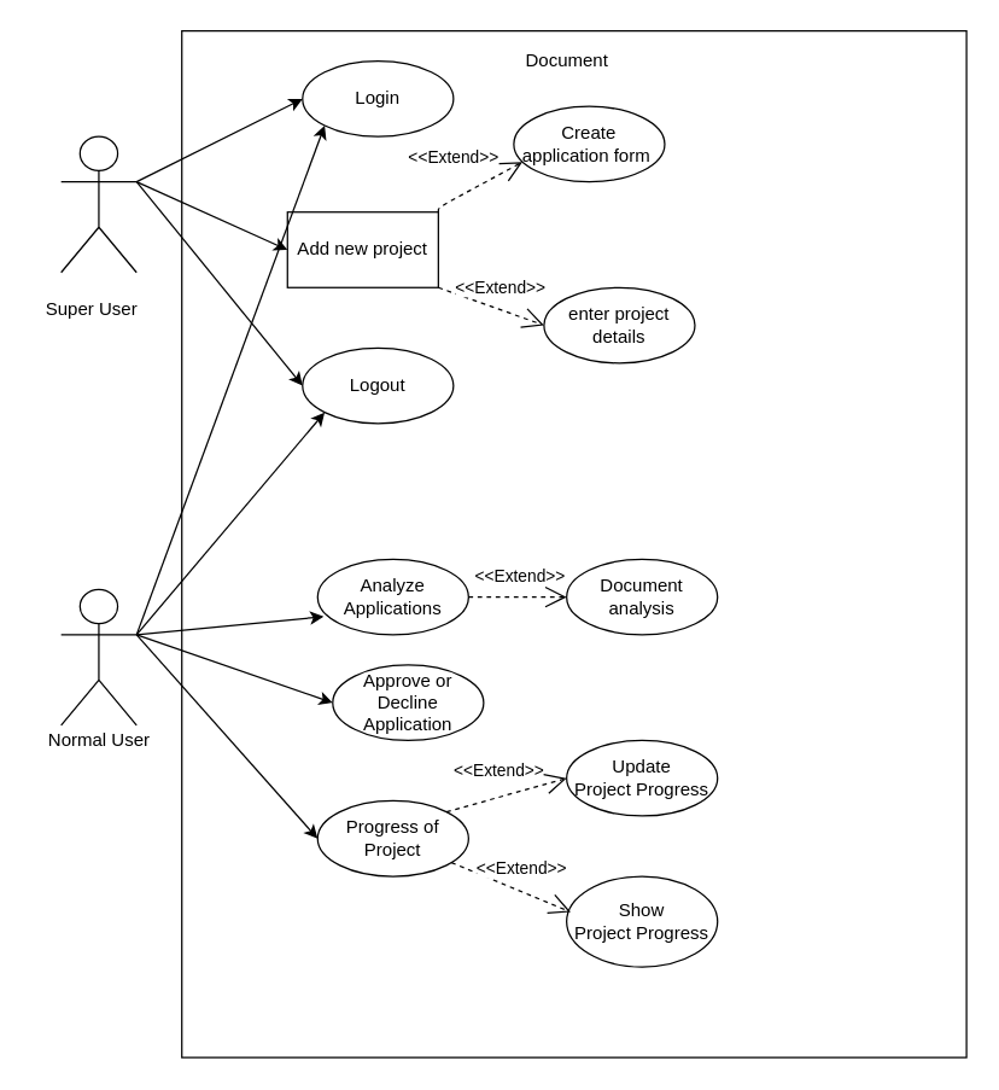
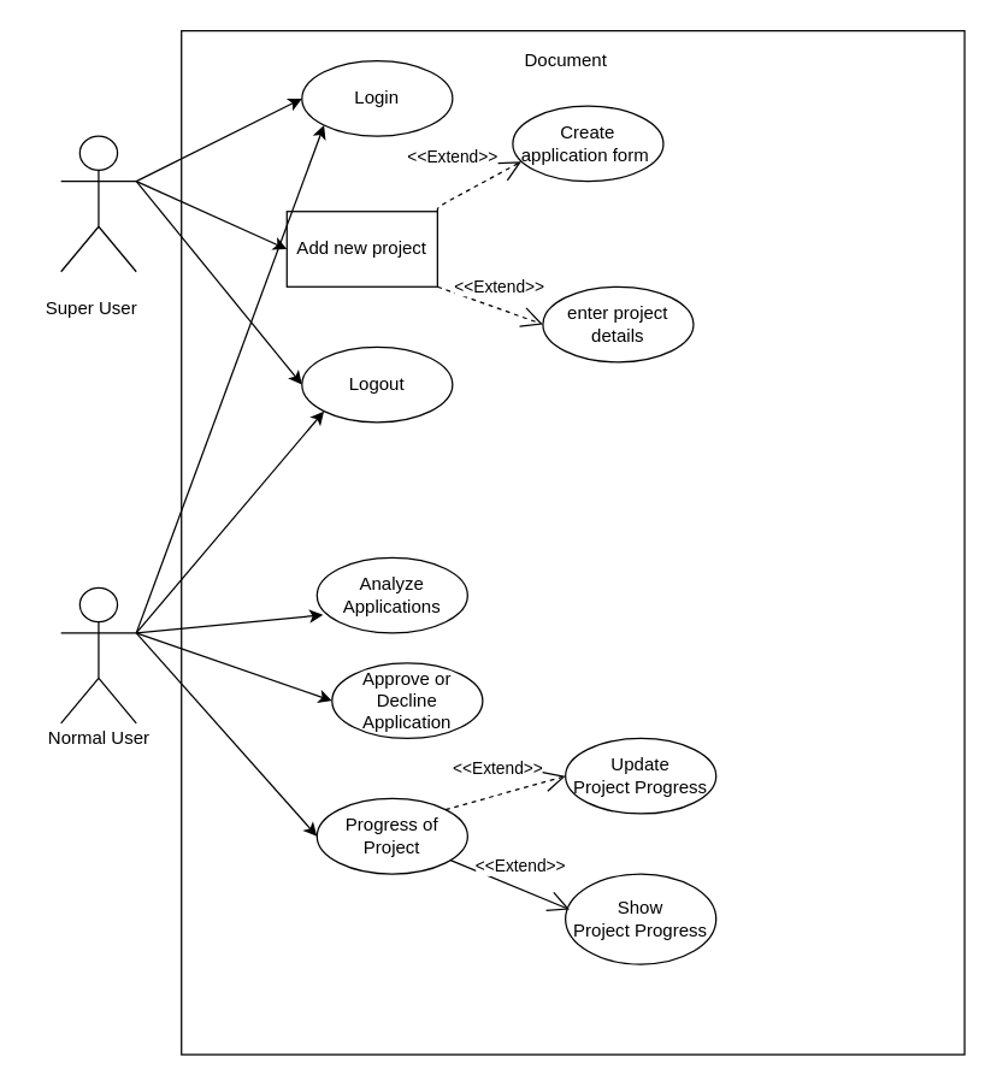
- <mxCell id="27" value="&amp;lt;&amp;lt;Extend&amp;gt;&amp;gt;" style="endArrow=open;endSize=12;dashed=1;html=1;exitX=1;exitY=0.5;exitDx=0;exitDy=0;entryX=0;entryY=0.5;entryDx=0;entryDy=0;" edge="1" parent="1" source="19" target="20"><mxGeometry x="0.037" y="14" width="160" relative="1" as="geometry"><mxPoint x="459.995" y="367.678" as="sourcePoint" /><mxPoint x="544.64" y="400" as="targetPoint" /><Array as="points" /><mxPoint as="offset" /></mxGeometry></mxCell>
- <mxCell id="20" value="Document&lt;br&gt;analysis" style="ellipse;whiteSpace=wrap;html=1;" vertex="1" parent="1"><mxGeometry x="375" y="370" width="100" height="50" as="geometry" /></mxCell>
- <mxCell id="28" value="&amp;lt;&amp;lt;Extend&amp;gt;&amp;gt;" style="endArrow=open;endSize=12;dashed=1;html=1;entryX=0.027;entryY=0.394;entryDx=0;entryDy=0;entryPerimeter=0;" edge="1" parent="1" source="22" target="24"><mxGeometry x="0.037" y="14" width="160" relative="1" as="geometry"><mxPoint x="270" y="610" as="sourcePoint" /><mxPoint x="335" y="619.5" as="targetPoint" /><Array as="points" /><mxPoint as="offset" /></mxGeometry></mxCell>
+ <mxCell id="28" value="&amp;lt;&amp;lt;Extend&amp;gt;&amp;gt;" style="endArrow=open;endSize=12;dashed=0;html=1;entryX=0.027;entryY=0.394;entryDx=0;entryDy=0;entryPerimeter=0;" edge="1" parent="1" source="22" target="24"><mxGeometry x="0.037" y="14" width="160" relative="1" as="geometry"><mxPoint x="270" y="610" as="sourcePoint" /><mxPoint x="335" y="619.5" as="targetPoint" /><Array as="points" /><mxPoint as="offset" /></mxGeometry></mxCell>
